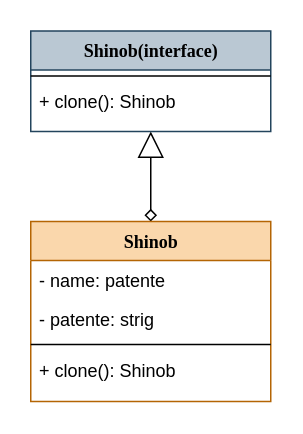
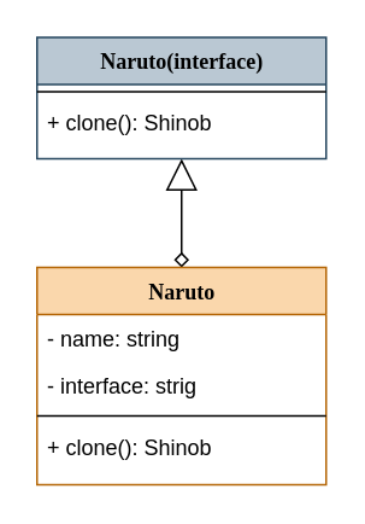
- <mxCell id="3" value="Shinob(interface)" style="swimlane;html=1;fontStyle=1;align=center;verticalAlign=top;childLayout=stackLayout;horizontal=1;startSize=26;horizontalStack=0;resizeParent=1;resizeLast=0;collapsible=1;marginBottom=0;swimlaneFillColor=#ffffff;rounded=0;shadow=0;comic=0;labelBackgroundColor=none;strokeWidth=1;fillColor=#bac8d3;fontFamily=Verdana;fontSize=12;strokeColor=#23445d;" parent="1" vertex="1"><mxGeometry x="20" y="20" width="160" height="67" as="geometry" /></mxCell>
+ <mxCell id="3" value="Naruto(interface)" style="swimlane;html=1;fontStyle=1;align=center;verticalAlign=top;childLayout=stackLayout;horizontal=1;startSize=26;horizontalStack=0;resizeParent=1;resizeLast=0;collapsible=1;marginBottom=0;swimlaneFillColor=#ffffff;rounded=0;shadow=0;comic=0;labelBackgroundColor=none;strokeWidth=1;fillColor=#bac8d3;fontFamily=Verdana;fontSize=12;strokeColor=#23445d;" parent="1" vertex="1"><mxGeometry x="20" y="20" width="160" height="67" as="geometry" /></mxCell>
- <mxCell id="6" value="Shinob" style="swimlane;html=1;fontStyle=1;align=center;verticalAlign=top;childLayout=stackLayout;horizontal=1;startSize=26;horizontalStack=0;resizeParent=1;resizeLast=0;collapsible=1;marginBottom=0;swimlaneFillColor=#ffffff;rounded=0;shadow=0;comic=0;labelBackgroundColor=none;strokeWidth=1;fillColor=#fad7ac;fontFamily=Verdana;fontSize=12;strokeColor=#b46504;" vertex="1" parent="1"><mxGeometry x="20" y="147" width="160" height="120" as="geometry" /></mxCell>
+ <mxCell id="6" value="Naruto" style="swimlane;html=1;fontStyle=1;align=center;verticalAlign=top;childLayout=stackLayout;horizontal=1;startSize=26;horizontalStack=0;resizeParent=1;resizeLast=0;collapsible=1;marginBottom=0;swimlaneFillColor=#ffffff;rounded=0;shadow=0;comic=0;labelBackgroundColor=none;strokeWidth=1;fillColor=#fad7ac;fontFamily=Verdana;fontSize=12;strokeColor=#b46504;" vertex="1" parent="1"><mxGeometry x="20" y="147" width="160" height="120" as="geometry" /></mxCell>
- <mxCell id="7" value="- name: patente" style="text;html=1;strokeColor=none;fillColor=none;align=left;verticalAlign=top;spacingLeft=4;spacingRight=4;whiteSpace=wrap;overflow=hidden;rotatable=0;points=[[0,0.5],[1,0.5]];portConstraint=eastwest;" vertex="1" parent="6"><mxGeometry y="26" width="160" height="26" as="geometry" /></mxCell>
+ <mxCell id="7" value="- name: string" style="text;html=1;strokeColor=none;fillColor=none;align=left;verticalAlign=top;spacingLeft=4;spacingRight=4;whiteSpace=wrap;overflow=hidden;rotatable=0;points=[[0,0.5],[1,0.5]];portConstraint=eastwest;" vertex="1" parent="6"><mxGeometry y="26" width="160" height="26" as="geometry" /></mxCell>
- <mxCell id="8" value="- patente: strig" style="text;html=1;strokeColor=none;fillColor=none;align=left;verticalAlign=top;spacingLeft=4;spacingRight=4;whiteSpace=wrap;overflow=hidden;rotatable=0;points=[[0,0.5],[1,0.5]];portConstraint=eastwest;" vertex="1" parent="6"><mxGeometry y="52" width="160" height="26" as="geometry" /></mxCell>
+ <mxCell id="8" value="- interface: strig" style="text;html=1;strokeColor=none;fillColor=none;align=left;verticalAlign=top;spacingLeft=4;spacingRight=4;whiteSpace=wrap;overflow=hidden;rotatable=0;points=[[0,0.5],[1,0.5]];portConstraint=eastwest;" vertex="1" parent="6"><mxGeometry y="52" width="160" height="26" as="geometry" /></mxCell>
